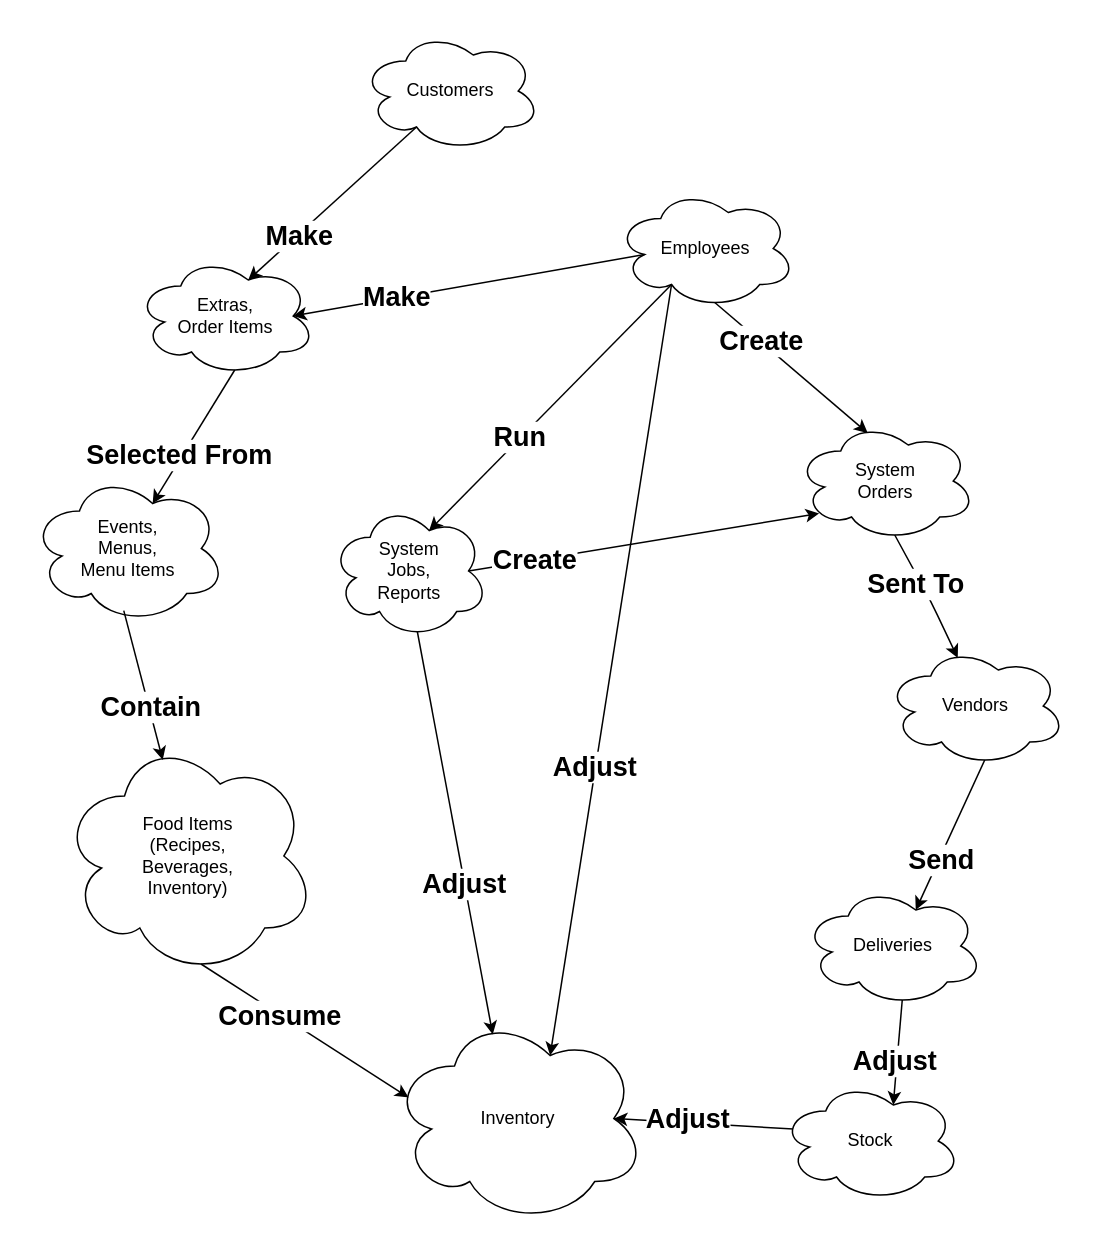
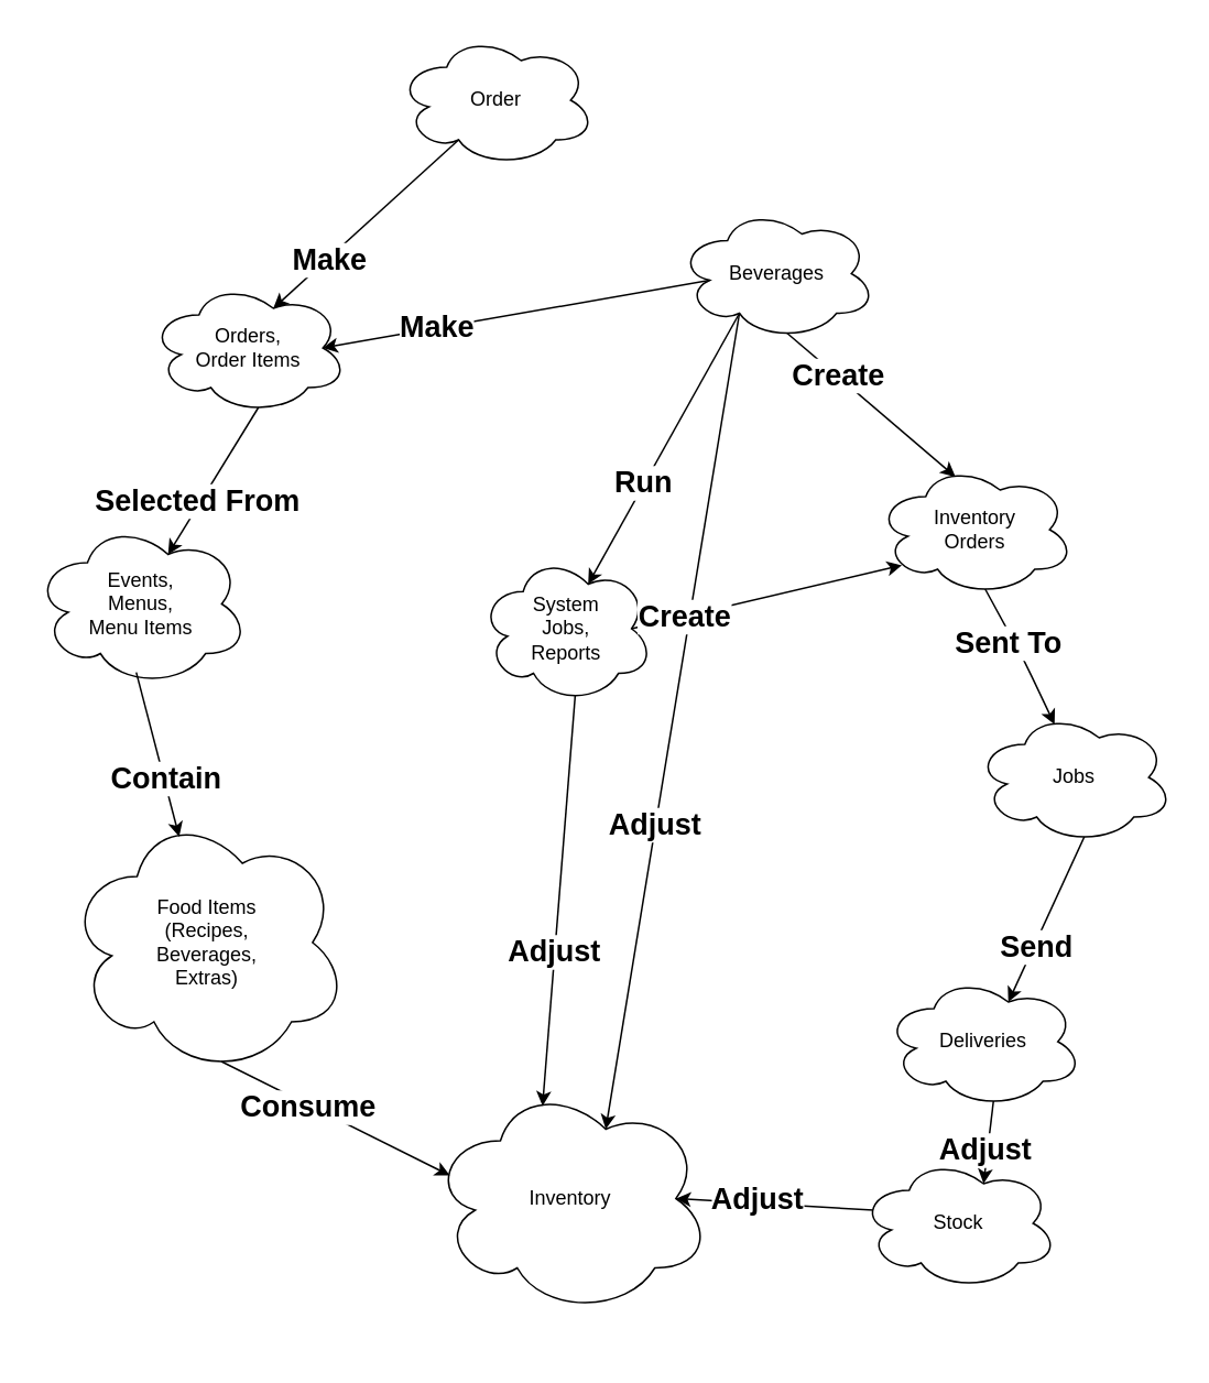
- <mxCell id="9" value="Customers" style="ellipse;shape=cloud;whiteSpace=wrap;html=1;" parent="1" vertex="1"><mxGeometry x="240" y="20" width="120" height="80" as="geometry" /></mxCell>
+ <mxCell id="9" value="Order" style="ellipse;shape=cloud;whiteSpace=wrap;html=1;" parent="1" vertex="1"><mxGeometry x="240" y="20" width="120" height="80" as="geometry" /></mxCell>
- <mxCell id="10" value="Employees" style="ellipse;shape=cloud;whiteSpace=wrap;html=1;" parent="1" vertex="1"><mxGeometry x="410" y="125" width="120" height="80" as="geometry" /></mxCell>
+ <mxCell id="10" value="Beverages" style="ellipse;shape=cloud;whiteSpace=wrap;html=1;" parent="1" vertex="1"><mxGeometry x="410" y="125" width="120" height="80" as="geometry" /></mxCell>
- <mxCell id="2" value="Extras,&lt;br&gt;Order Items" style="ellipse;shape=cloud;whiteSpace=wrap;html=1;" parent="1" vertex="1"><mxGeometry x="90" y="170" width="120" height="80" as="geometry" /></mxCell>
+ <mxCell id="2" value="Orders,&lt;br&gt;Order Items" style="ellipse;shape=cloud;whiteSpace=wrap;html=1;" parent="1" vertex="1"><mxGeometry x="90" y="170" width="120" height="80" as="geometry" /></mxCell>
- <mxCell id="7" value="System&lt;br&gt;Orders" style="ellipse;shape=cloud;whiteSpace=wrap;html=1;" parent="1" vertex="1"><mxGeometry x="530" y="280" width="120" height="80" as="geometry" /></mxCell>
+ <mxCell id="7" value="Inventory&lt;br&gt;Orders" style="ellipse;shape=cloud;whiteSpace=wrap;html=1;" parent="1" vertex="1"><mxGeometry x="530" y="280" width="120" height="80" as="geometry" /></mxCell>
- <mxCell id="31" value="System&lt;br&gt;Jobs,&lt;br&gt;Reports" style="ellipse;shape=cloud;whiteSpace=wrap;html=1;" parent="1" vertex="1"><mxGeometry x="220" y="335" width="105" height="90" as="geometry" /></mxCell>
+ <mxCell id="31" value="System&lt;br&gt;Jobs,&lt;br&gt;Reports" style="ellipse;shape=cloud;whiteSpace=wrap;html=1;" parent="1" vertex="1"><mxGeometry x="290" y="335" width="105" height="90" as="geometry" /></mxCell>
- <mxCell id="6" value="Vendors" style="ellipse;shape=cloud;whiteSpace=wrap;html=1;" parent="1" vertex="1"><mxGeometry x="590" y="430" width="120" height="80" as="geometry" /></mxCell>
+ <mxCell id="6" value="Jobs" style="ellipse;shape=cloud;whiteSpace=wrap;html=1;" parent="1" vertex="1"><mxGeometry x="590" y="430" width="120" height="80" as="geometry" /></mxCell>
- <mxCell id="4" value="Food Items&lt;br&gt;(Recipes, &lt;br&gt;Beverages, &lt;br&gt;Inventory)" style="ellipse;shape=cloud;whiteSpace=wrap;html=1;" parent="1" vertex="1"><mxGeometry x="40" y="490" width="170" height="160" as="geometry" /></mxCell>
+ <mxCell id="4" value="Food Items&lt;br&gt;(Recipes, &lt;br&gt;Beverages, &lt;br&gt;Extras)" style="ellipse;shape=cloud;whiteSpace=wrap;html=1;" parent="1" vertex="1"><mxGeometry x="40" y="490" width="170" height="160" as="geometry" /></mxCell>
- <mxCell id="5" value="Inventory" style="ellipse;shape=cloud;whiteSpace=wrap;html=1;" parent="1" vertex="1"><mxGeometry x="260" y="675" width="170" height="140" as="geometry" /></mxCell>
+ <mxCell id="5" value="Inventory" style="ellipse;shape=cloud;whiteSpace=wrap;html=1;" parent="1" vertex="1"><mxGeometry x="260" y="655" width="170" height="140" as="geometry" /></mxCell>
- <mxCell id="38" value="Stock" style="ellipse;shape=cloud;whiteSpace=wrap;html=1;" parent="1" vertex="1"><mxGeometry x="520" y="720" width="120" height="80" as="geometry" /></mxCell>
+ <mxCell id="38" value="Stock" style="ellipse;shape=cloud;whiteSpace=wrap;html=1;" parent="1" vertex="1"><mxGeometry x="520" y="700" width="120" height="80" as="geometry" /></mxCell>
